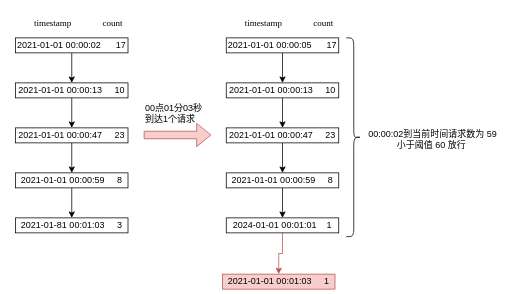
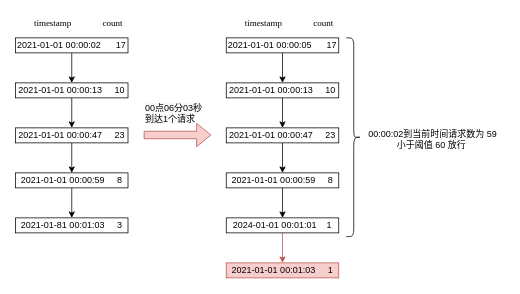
- <mxCell id="26" value="&lt;span style=&quot;color: rgb(0 , 0 , 0) ; font-family: &amp;#34;helvetica&amp;#34; ; font-size: 12px ; font-style: normal ; font-weight: 400 ; letter-spacing: normal ; text-align: center ; text-indent: 0px ; text-transform: none ; word-spacing: 0px ; background-color: rgb(248 , 249 , 250) ; display: inline ; float: none&quot;&gt;00点01分03秒&lt;br&gt;到达1个请求&lt;br&gt;&lt;/span&gt;" style="text;whiteSpace=wrap;html=1;" vertex="1" parent="1"><mxGeometry x="191" y="130" width="100" height="30" as="geometry" /></mxCell>
+ <mxCell id="26" value="&lt;span style=&quot;color: rgb(0 , 0 , 0) ; font-family: &amp;#34;helvetica&amp;#34; ; font-size: 12px ; font-style: normal ; font-weight: 400 ; letter-spacing: normal ; text-align: center ; text-indent: 0px ; text-transform: none ; word-spacing: 0px ; background-color: rgb(248 , 249 , 250) ; display: inline ; float: none&quot;&gt;00点06分03秒&lt;br&gt;到达1个请求&lt;br&gt;&lt;/span&gt;" style="text;whiteSpace=wrap;html=1;" vertex="1" parent="1"><mxGeometry x="191" y="130" width="100" height="30" as="geometry" /></mxCell>
- <mxCell id="27" value="2021-01-01 00:01:03&amp;nbsp; &amp;nbsp; &amp;nbsp;1" style="rounded=0;whiteSpace=wrap;html=1;fillColor=#f8cecc;strokeColor=#b85450;" vertex="1" parent="1"><mxGeometry x="296" y="365" width="150" height="20" as="geometry" /></mxCell>
+ <mxCell id="27" value="2021-01-01 00:01:03&amp;nbsp; &amp;nbsp; &amp;nbsp;1" style="rounded=0;whiteSpace=wrap;html=1;fillColor=#f8cecc;strokeColor=#b85450;" vertex="1" parent="1"><mxGeometry x="301" y="350" width="150" height="20" as="geometry" /></mxCell>
